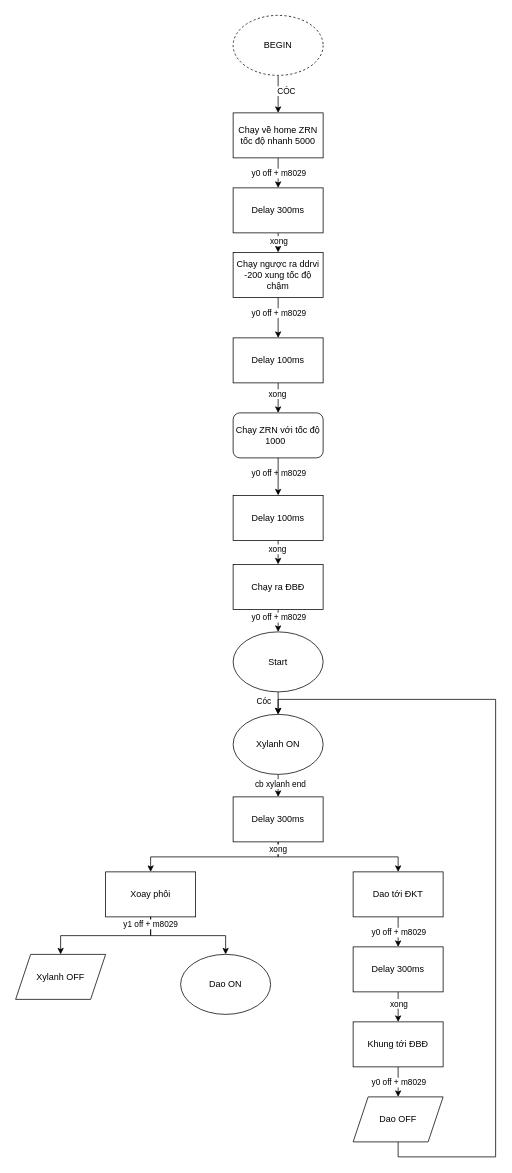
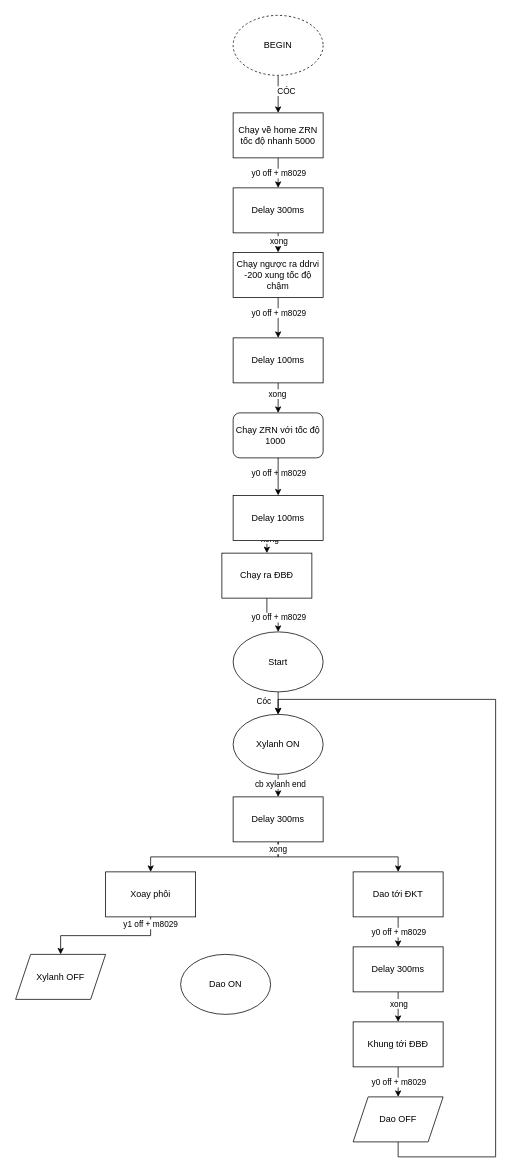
- <mxCell id="13" value="Chạy ra ĐBĐ" style="rounded=0;whiteSpace=wrap;html=1;" vertex="1" parent="1"><mxGeometry x="310" y="752" width="120" height="60" as="geometry" /></mxCell>
+ <mxCell id="13" value="Chạy ra ĐBĐ" style="rounded=0;whiteSpace=wrap;html=1;" vertex="1" parent="1"><mxGeometry x="295" y="737" width="120" height="60" as="geometry" /></mxCell>
- <mxCell id="27" style="edgeStyle=orthogonalEdgeStyle;rounded=0;orthogonalLoop=1;jettySize=auto;html=1;exitX=0.5;exitY=1;exitDx=0;exitDy=0;entryX=0.5;entryY=0;entryDx=0;entryDy=0;" edge="1" parent="1" source="28" target="41"><mxGeometry relative="1" as="geometry" /></mxCell>
